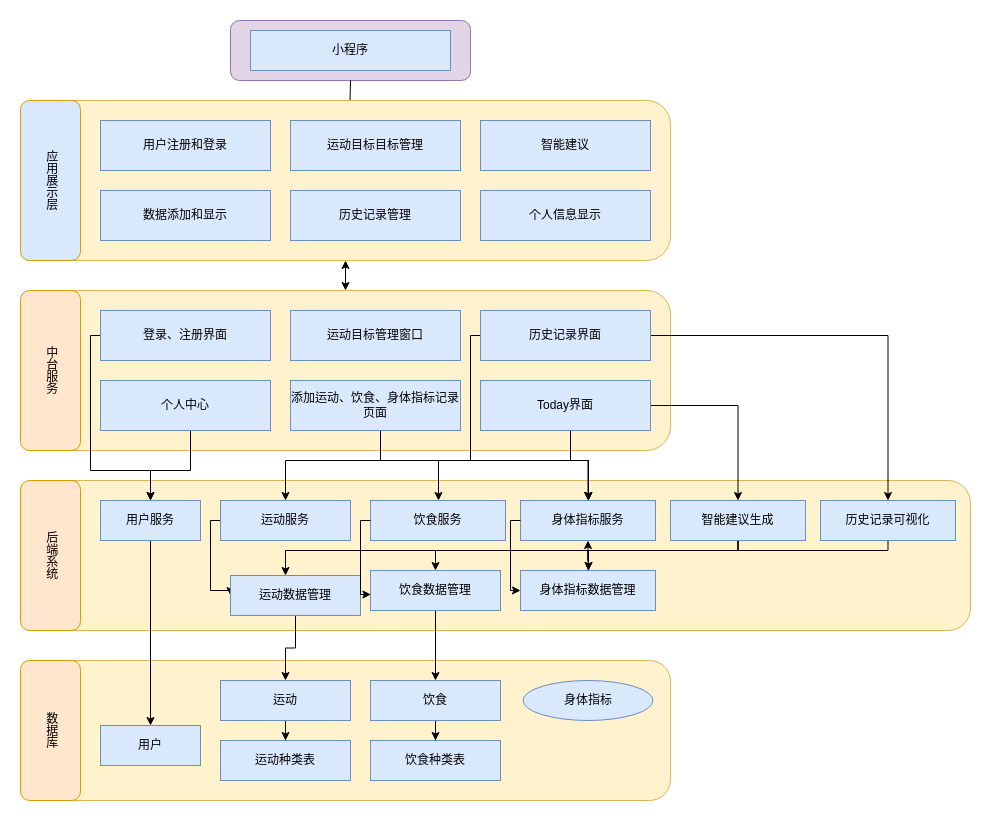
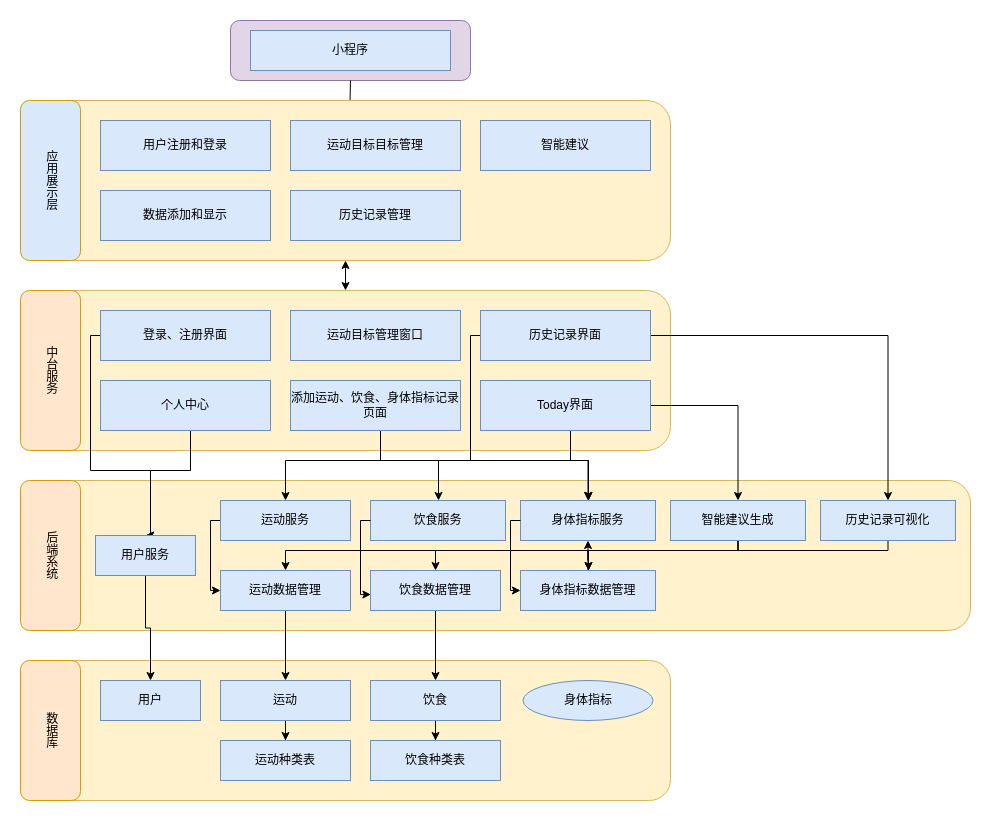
- <mxCell id="13" value="个人信息显示" style="rounded=0;whiteSpace=wrap;html=1;fillColor=#dae8fc;strokeColor=#6c8ebf;" vertex="1" parent="1"><mxGeometry x="480" y="190" width="170" height="50" as="geometry" /></mxCell>
- <mxCell id="33" value="用户服务" style="rounded=0;whiteSpace=wrap;html=1;fillColor=#dae8fc;strokeColor=#6c8ebf;" vertex="1" parent="1"><mxGeometry x="100" y="500" width="100" height="40" as="geometry" /></mxCell>
+ <mxCell id="33" value="用户服务" style="rounded=0;whiteSpace=wrap;html=1;fillColor=#dae8fc;strokeColor=#6c8ebf;" vertex="1" parent="1"><mxGeometry x="95" y="535" width="100" height="40" as="geometry" /></mxCell>
- <mxCell id="37" value="运动数据管理" style="rounded=0;whiteSpace=wrap;html=1;fillColor=#dae8fc;strokeColor=#6c8ebf;" vertex="1" parent="1"><mxGeometry x="230" y="575" width="130" height="40" as="geometry" /></mxCell>
+ <mxCell id="37" value="运动数据管理" style="rounded=0;whiteSpace=wrap;html=1;fillColor=#dae8fc;strokeColor=#6c8ebf;" vertex="1" parent="1"><mxGeometry x="220" y="570" width="130" height="40" as="geometry" /></mxCell>
- <mxCell id="45" value="用户" style="rounded=0;whiteSpace=wrap;html=1;fillColor=#dae8fc;strokeColor=#6c8ebf;" vertex="1" parent="1"><mxGeometry x="100" y="725" width="100" height="40" as="geometry" /></mxCell>
+ <mxCell id="45" value="用户" style="rounded=0;whiteSpace=wrap;html=1;fillColor=#dae8fc;strokeColor=#6c8ebf;" vertex="1" parent="1"><mxGeometry x="100" y="680" width="100" height="40" as="geometry" /></mxCell>
